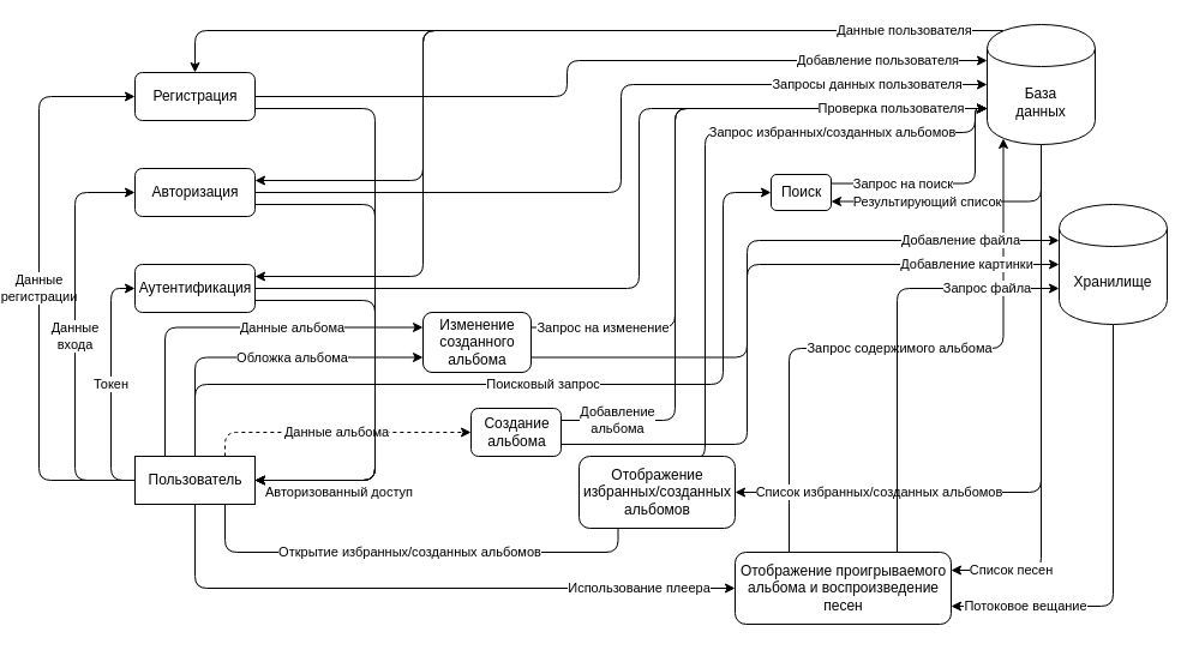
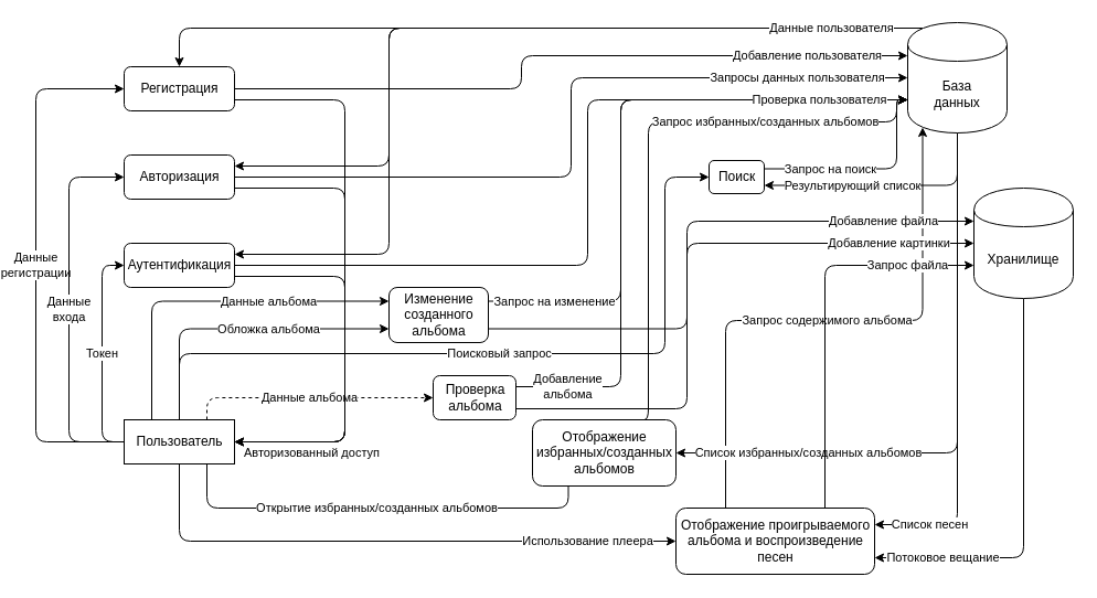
- <mxCell id="38" value="Создание&lt;br&gt;альбома" style="html=1;dashed=0;whitespace=wrap;rounded=1;" vertex="1" parent="1"><mxGeometry x="380" y="340" width="75" height="40" as="geometry" /></mxCell>
+ <mxCell id="38" value="Проверка&lt;br&gt;альбома" style="html=1;dashed=0;whitespace=wrap;rounded=1;" vertex="1" parent="1"><mxGeometry x="380" y="340" width="75" height="40" as="geometry" /></mxCell>
